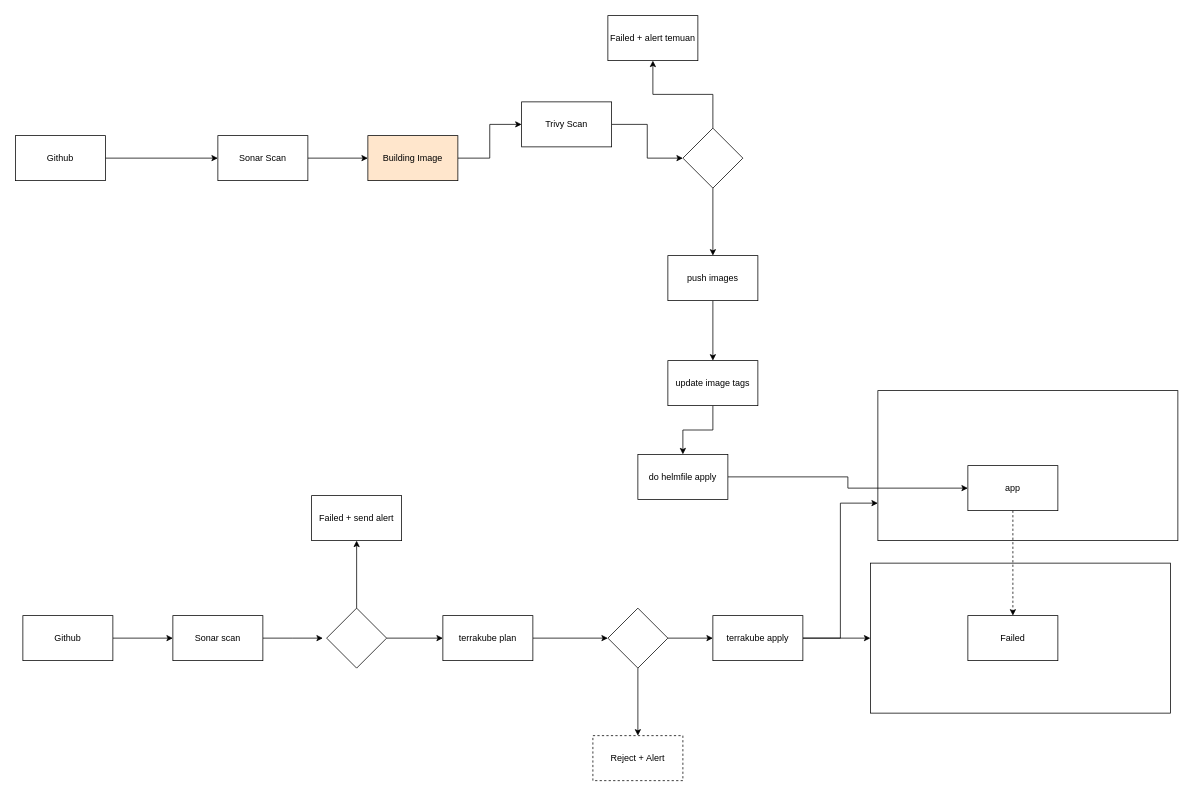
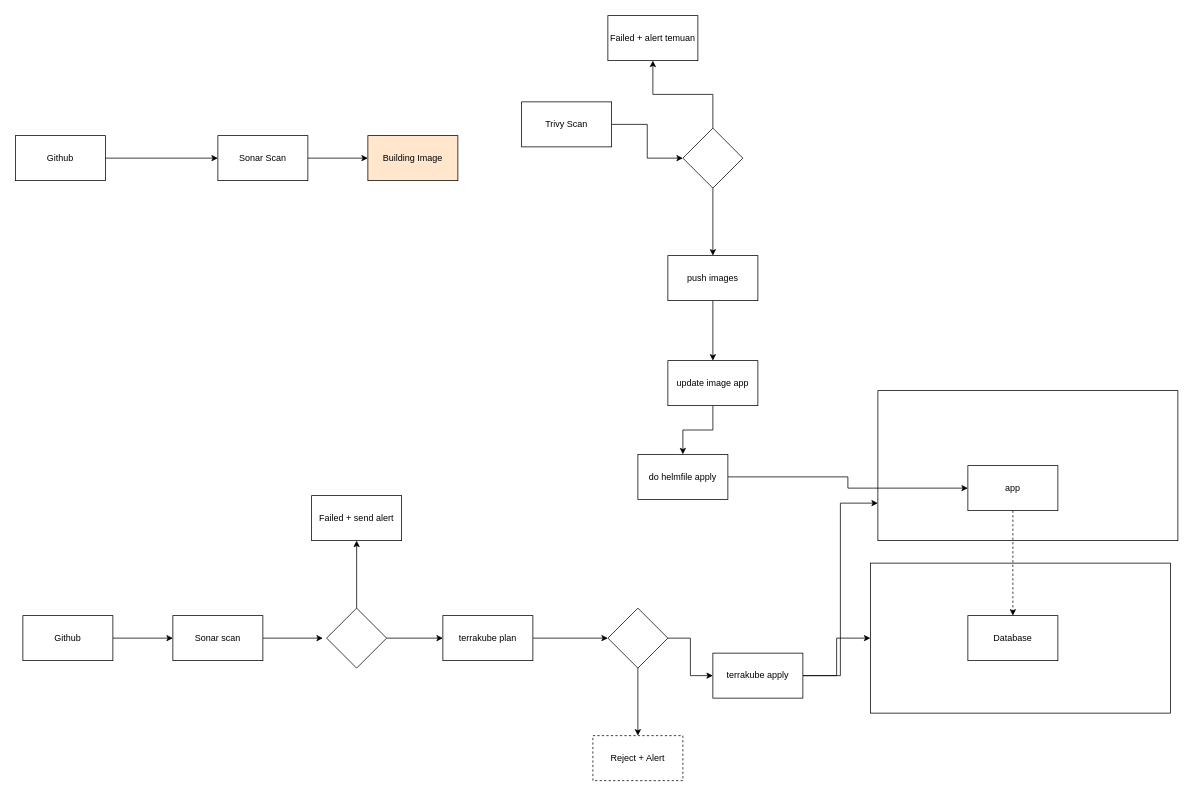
- <mxCell id="8" value="" style="edgeStyle=orthogonalEdgeStyle;rounded=0;orthogonalLoop=1;jettySize=auto;html=1;" edge="1" parent="1" source="9" target="11"><mxGeometry relative="1" as="geometry" /></mxCell>
- <mxCell id="19" value="update image tags" style="whiteSpace=wrap;html=1;rounded=0;" vertex="1" parent="1"><mxGeometry x="890" y="480" width="120" height="60" as="geometry" /></mxCell>
+ <mxCell id="19" value="update image app" style="whiteSpace=wrap;html=1;rounded=0;" vertex="1" parent="1"><mxGeometry x="890" y="480" width="120" height="60" as="geometry" /></mxCell>
- <mxCell id="41" value="terrakube apply" style="whiteSpace=wrap;html=1;rounded=0;" vertex="1" parent="1"><mxGeometry x="950" y="820" width="120" height="60" as="geometry" /></mxCell>
+ <mxCell id="41" value="terrakube apply" style="whiteSpace=wrap;html=1;rounded=0;" vertex="1" parent="1"><mxGeometry x="950" y="870" width="120" height="60" as="geometry" /></mxCell>
- <mxCell id="24" value="Failed" style="whiteSpace=wrap;html=1;rounded=0;" vertex="1" parent="1"><mxGeometry x="1290" y="820" width="120" height="60" as="geometry" /></mxCell>
+ <mxCell id="24" value="Database" style="whiteSpace=wrap;html=1;rounded=0;" vertex="1" parent="1"><mxGeometry x="1290" y="820" width="120" height="60" as="geometry" /></mxCell>
